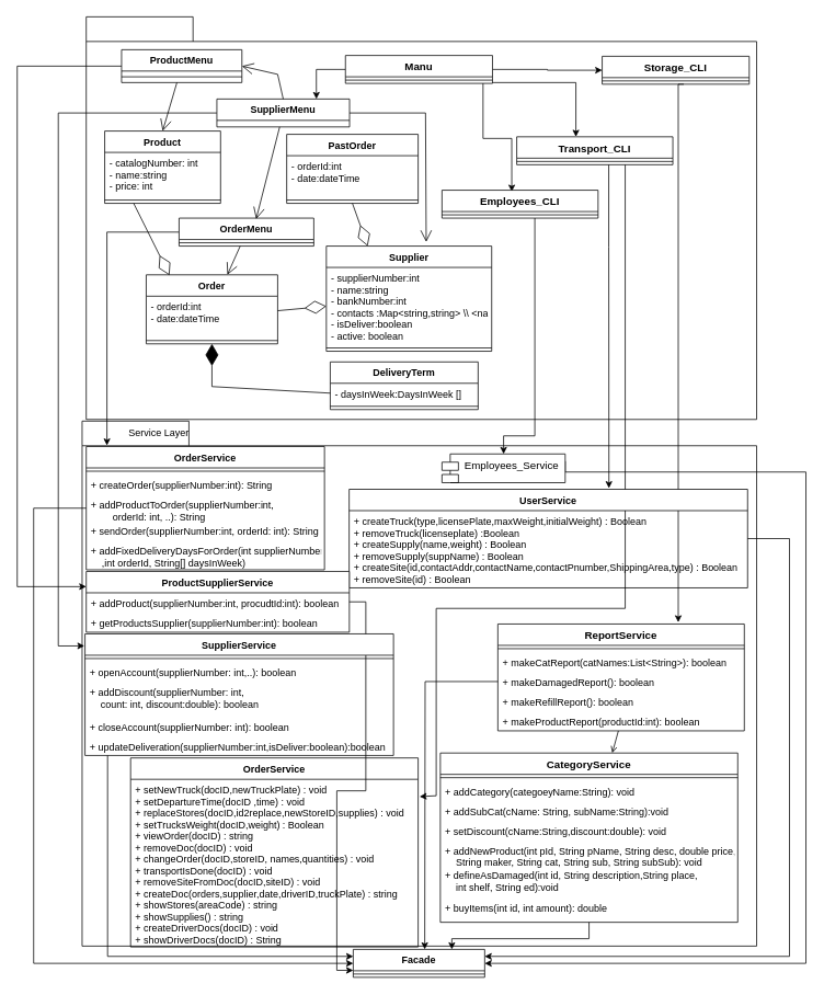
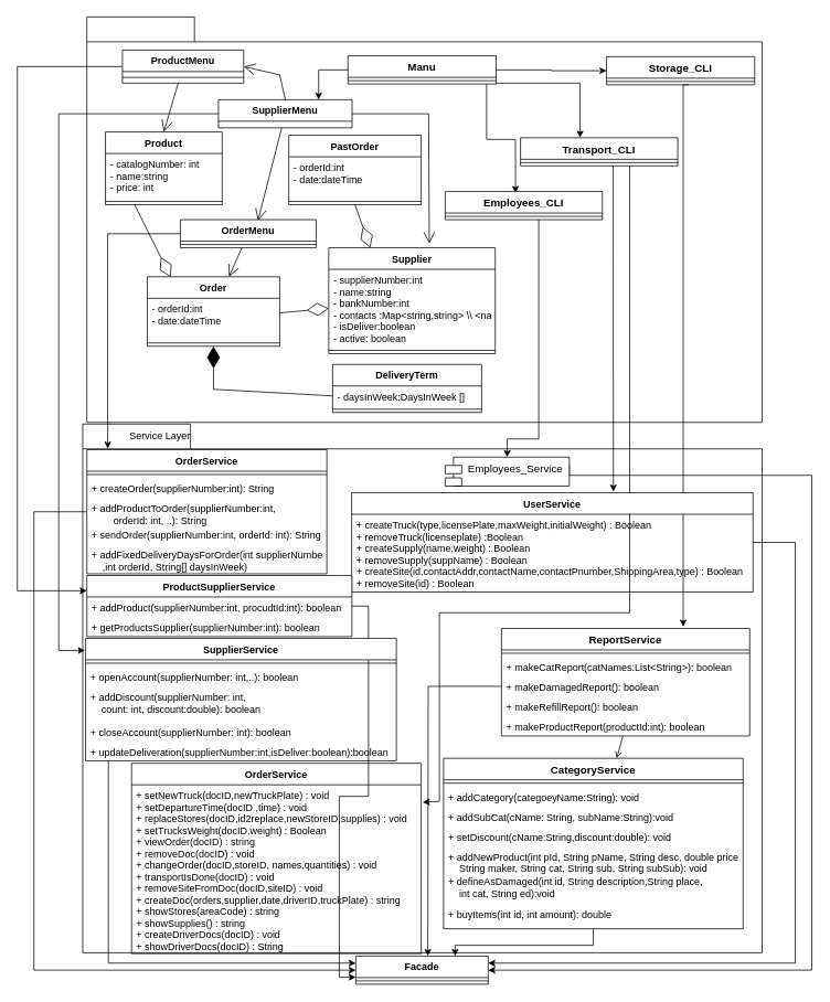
- <mxCell id="67" value="+ defineAsDamaged(int id, String description,String place, &#10;    int shelf, String ed):void" style="text;strokeColor=none;fillColor=none;align=left;verticalAlign=top;spacingLeft=4;spacingRight=4;overflow=hidden;rotatable=0;points=[[0,0.5],[1,0.5]];portConstraint=eastwest;fontFamily=Helvetica;" parent="61" vertex="1"><mxGeometry y="136" width="362" height="40" as="geometry" /></mxCell>
+ <mxCell id="67" value="+ defineAsDamaged(int id, String description,String place, &#10;    int cat, String ed):void" style="text;strokeColor=none;fillColor=none;align=left;verticalAlign=top;spacingLeft=4;spacingRight=4;overflow=hidden;rotatable=0;points=[[0,0.5],[1,0.5]];portConstraint=eastwest;fontFamily=Helvetica;" parent="61" vertex="1"><mxGeometry y="136" width="362" height="40" as="geometry" /></mxCell>
